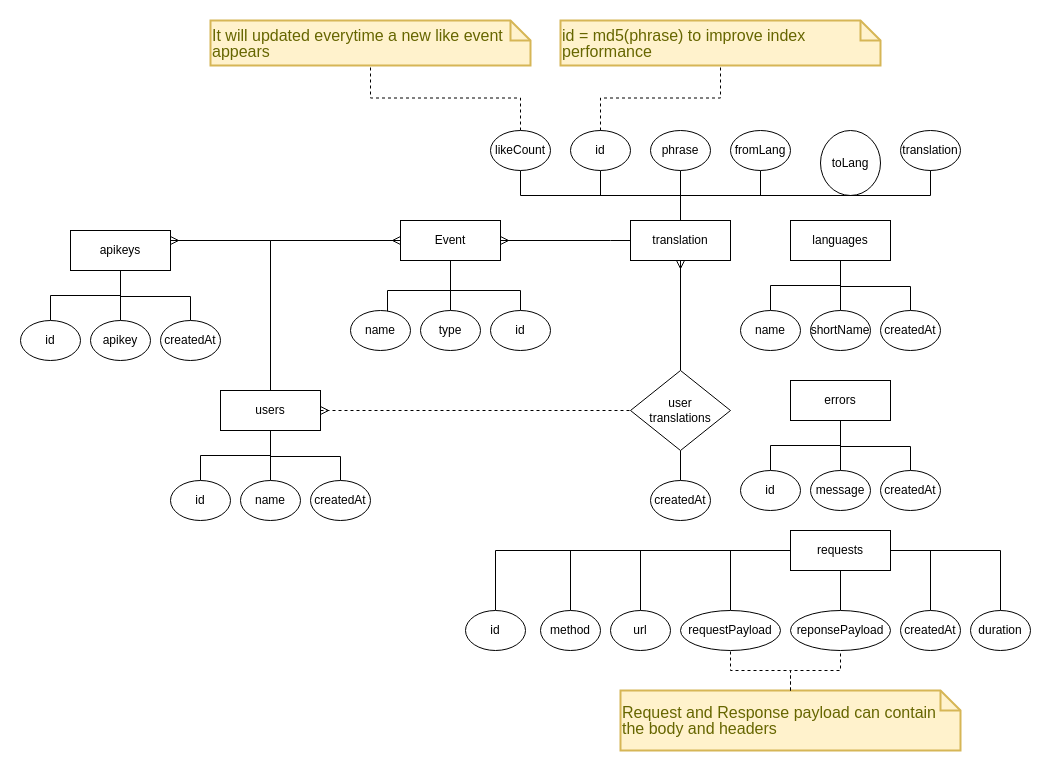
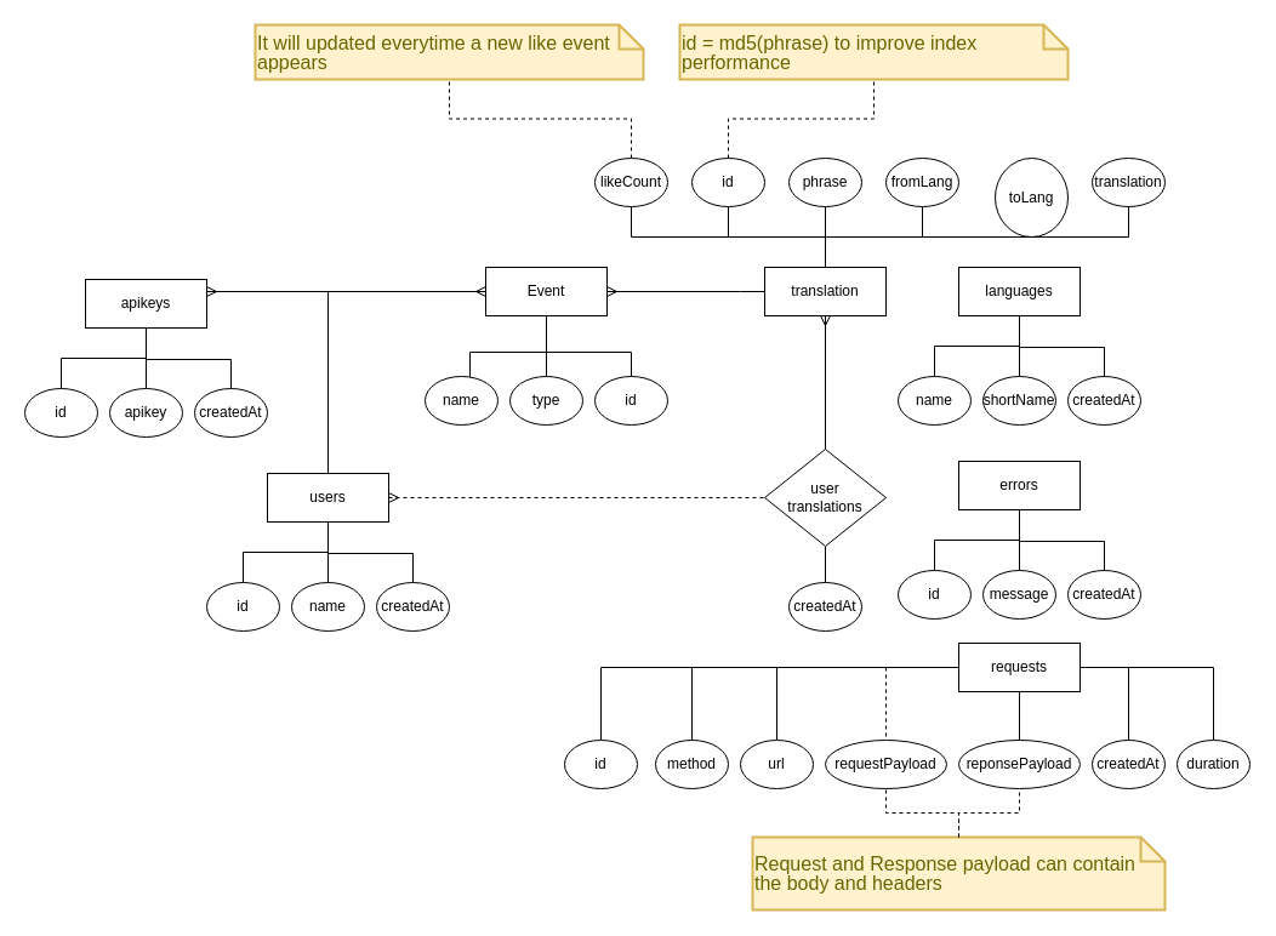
- <mxCell id="65" style="edgeStyle=orthogonalEdgeStyle;rounded=0;orthogonalLoop=1;jettySize=auto;html=1;entryX=0.5;entryY=0;entryDx=0;entryDy=0;endArrow=none;endFill=0;" edge="1" parent="1" source="69" target="73"><mxGeometry relative="1" as="geometry" /></mxCell>
+ <mxCell id="65" style="edgeStyle=orthogonalEdgeStyle;rounded=0;orthogonalLoop=1;jettySize=auto;html=1;entryX=0.5;entryY=0;entryDx=0;entryDy=0;endArrow=none;endFill=0;dashed=1;" edge="1" parent="1" source="69" target="73"><mxGeometry relative="1" as="geometry" /></mxCell>
